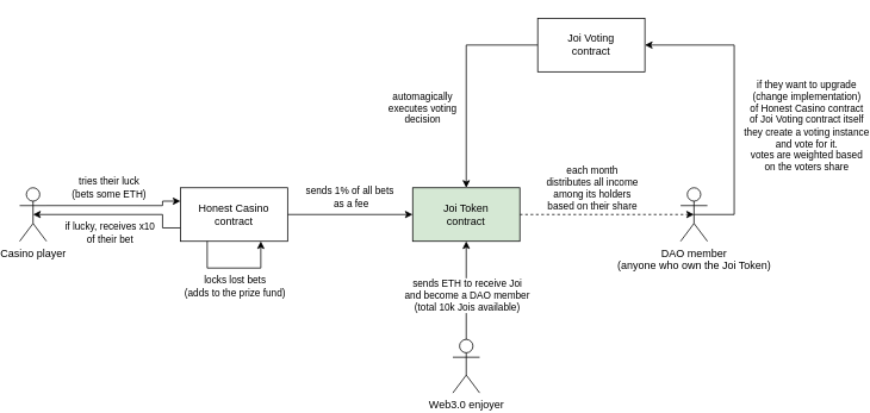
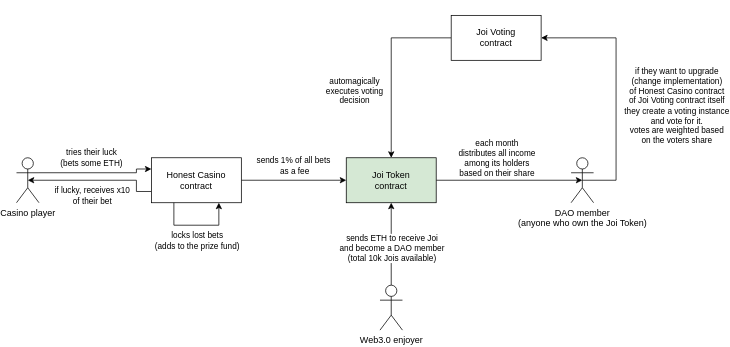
- <mxCell id="12" style="edgeStyle=orthogonalEdgeStyle;rounded=0;orthogonalLoop=1;jettySize=auto;html=1;exitX=1;exitY=0.5;exitDx=0;exitDy=0;entryX=0.5;entryY=0.5;entryDx=0;entryDy=0;entryPerimeter=0;dashed=1;" parent="1" source="14" target="17" edge="1"><mxGeometry relative="1" as="geometry" /></mxCell>
+ <mxCell id="12" style="edgeStyle=orthogonalEdgeStyle;rounded=0;orthogonalLoop=1;jettySize=auto;html=1;exitX=1;exitY=0.5;exitDx=0;exitDy=0;entryX=0.5;entryY=0.5;entryDx=0;entryDy=0;entryPerimeter=0;" parent="1" source="14" target="17" edge="1"><mxGeometry relative="1" as="geometry" /></mxCell>
